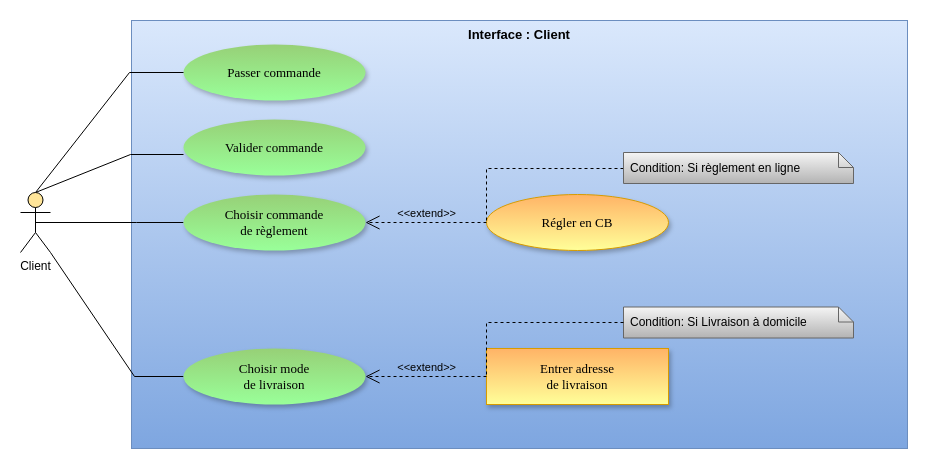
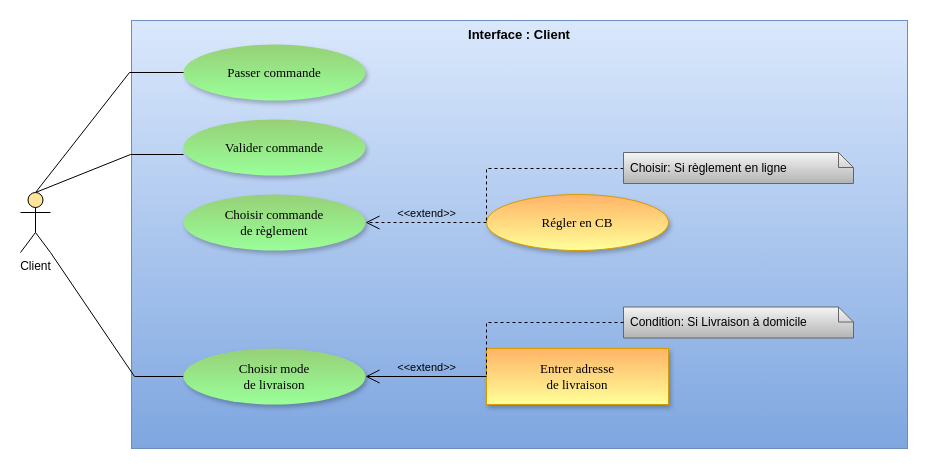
- <mxCell id="19" value="Condition: Si règlement en ligne" style="shape=note;size=15;spacingLeft=5;align=left;whiteSpace=wrap;gradientColor=#b3b3b3;fillColor=#f5f5f5;strokeColor=#666666;" parent="1" vertex="1"><mxGeometry x="623" y="152" width="230" height="31" as="geometry" /></mxCell>
+ <mxCell id="19" value="Choisir: Si règlement en ligne" style="shape=note;size=15;spacingLeft=5;align=left;whiteSpace=wrap;gradientColor=#b3b3b3;fillColor=#f5f5f5;strokeColor=#666666;" parent="1" vertex="1"><mxGeometry x="623" y="152" width="230" height="31" as="geometry" /></mxCell>
- <mxCell id="6" style="edgeStyle=none;rounded=0;orthogonalLoop=1;jettySize=auto;html=1;exitX=0.5;exitY=0.5;exitDx=0;exitDy=0;exitPerimeter=0;entryX=0;entryY=0.5;entryDx=0;entryDy=0;endArrow=none;endFill=0;" parent="1" source="8" target="10" edge="1"><mxGeometry relative="1" as="geometry"><Array as="points"><mxPoint x="136" y="222" /></Array></mxGeometry></mxCell>
- <mxCell id="15" value="&amp;lt;&amp;lt;extend&amp;gt;&amp;gt;" style="align=right;html=1;verticalAlign=bottom;rounded=0;labelBackgroundColor=none;endArrow=open;endSize=12;dashed=1;exitX=0;exitY=0.5;exitDx=0;exitDy=0;entryX=1;entryY=0.5;entryDx=0;entryDy=0;" parent="1" source="13" target="9" edge="1"><mxGeometry x="-0.521" relative="1" as="geometry"><mxPoint x="-3" y="845" as="targetPoint" /><mxPoint x="157" y="845" as="sourcePoint" /><mxPoint as="offset" /></mxGeometry></mxCell>
+ <mxCell id="15" value="&amp;lt;&amp;lt;extend&amp;gt;&amp;gt;" style="align=right;html=1;verticalAlign=bottom;rounded=0;labelBackgroundColor=none;endArrow=open;endSize=12;dashed=0;exitX=0;exitY=0.5;exitDx=0;exitDy=0;entryX=1;entryY=0.5;entryDx=0;entryDy=0;" parent="1" source="13" target="9" edge="1"><mxGeometry x="-0.521" relative="1" as="geometry"><mxPoint x="-3" y="845" as="targetPoint" /><mxPoint x="157" y="845" as="sourcePoint" /><mxPoint as="offset" /></mxGeometry></mxCell>
